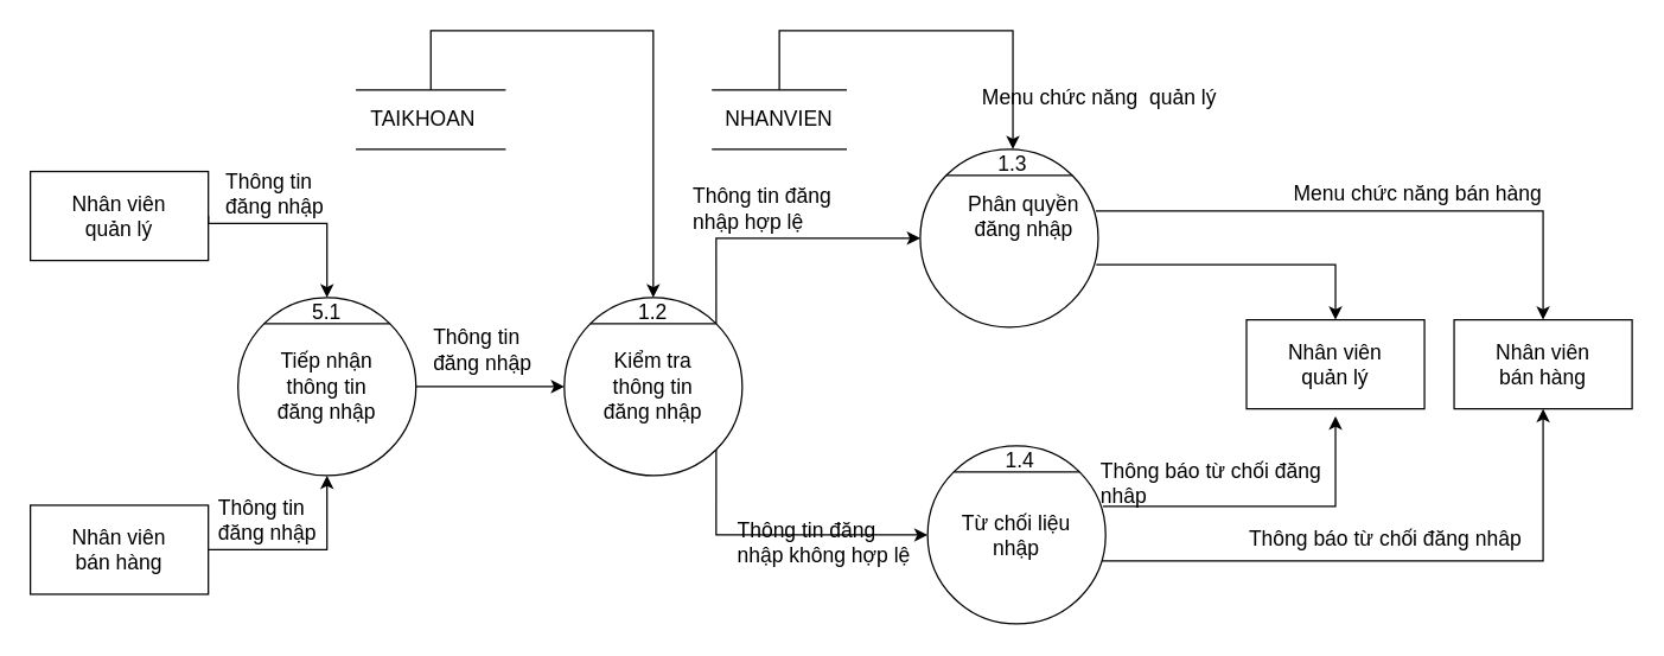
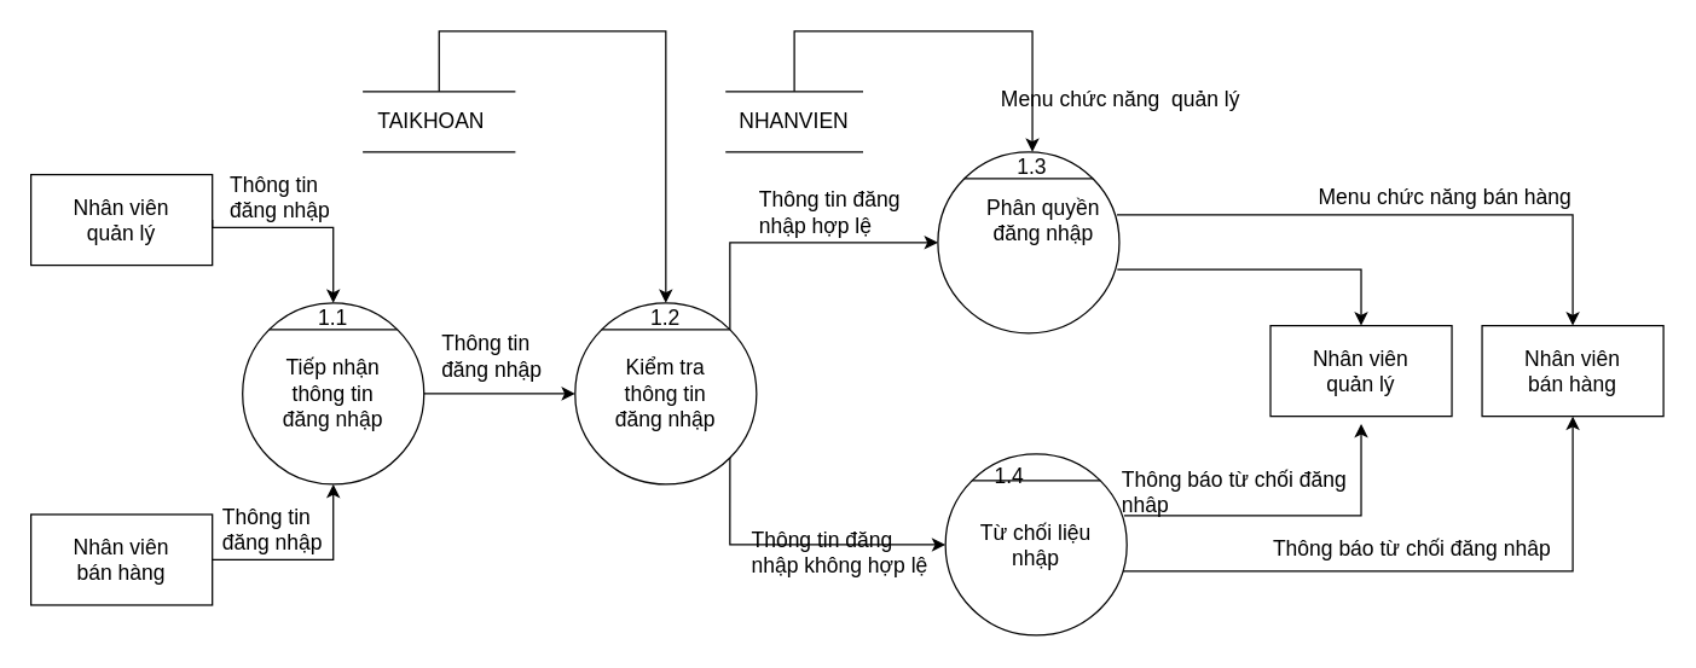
- <mxCell id="44" value="&lt;font style=&quot;font-size: 14px&quot;&gt;Thông tin đăng nhập hợp lệ&lt;/font&gt;" style="text;html=1;strokeColor=none;fillColor=none;align=left;verticalAlign=middle;whiteSpace=wrap;rounded=0;" parent="1" vertex="1"><mxGeometry x="465" y="125" width="110" height="30" as="geometry" /></mxCell>
+ <mxCell id="44" value="&lt;font style=&quot;font-size: 14px&quot;&gt;Thông tin đăng nhập hợp lệ&lt;/font&gt;" style="text;html=1;strokeColor=none;fillColor=none;align=left;verticalAlign=middle;whiteSpace=wrap;rounded=0;" parent="1" vertex="1"><mxGeometry x="500" y="125" width="110" height="30" as="geometry" /></mxCell>
- <mxCell id="5" value="5.1" style="text;html=1;strokeColor=none;fillColor=none;align=center;verticalAlign=middle;whiteSpace=wrap;rounded=0;fontSize=14;" parent="1" vertex="1"><mxGeometry x="205" y="200" width="30" height="20" as="geometry" /></mxCell>
+ <mxCell id="5" value="1.1" style="text;html=1;strokeColor=none;fillColor=none;align=center;verticalAlign=middle;whiteSpace=wrap;rounded=0;fontSize=14;" parent="1" vertex="1"><mxGeometry x="205" y="200" width="30" height="20" as="geometry" /></mxCell>
- <mxCell id="31" value="1.4" style="text;html=1;strokeColor=none;fillColor=none;align=center;verticalAlign=middle;whiteSpace=wrap;rounded=0;fontSize=14;" parent="1" vertex="1"><mxGeometry x="670" y="300" width="35" height="20" as="geometry" /></mxCell>
+ <mxCell id="31" value="1.4" style="text;html=1;strokeColor=none;fillColor=none;align=center;verticalAlign=middle;whiteSpace=wrap;rounded=0;fontSize=14;" parent="1" vertex="1"><mxGeometry x="650" y="305" width="35" height="20" as="geometry" /></mxCell>
